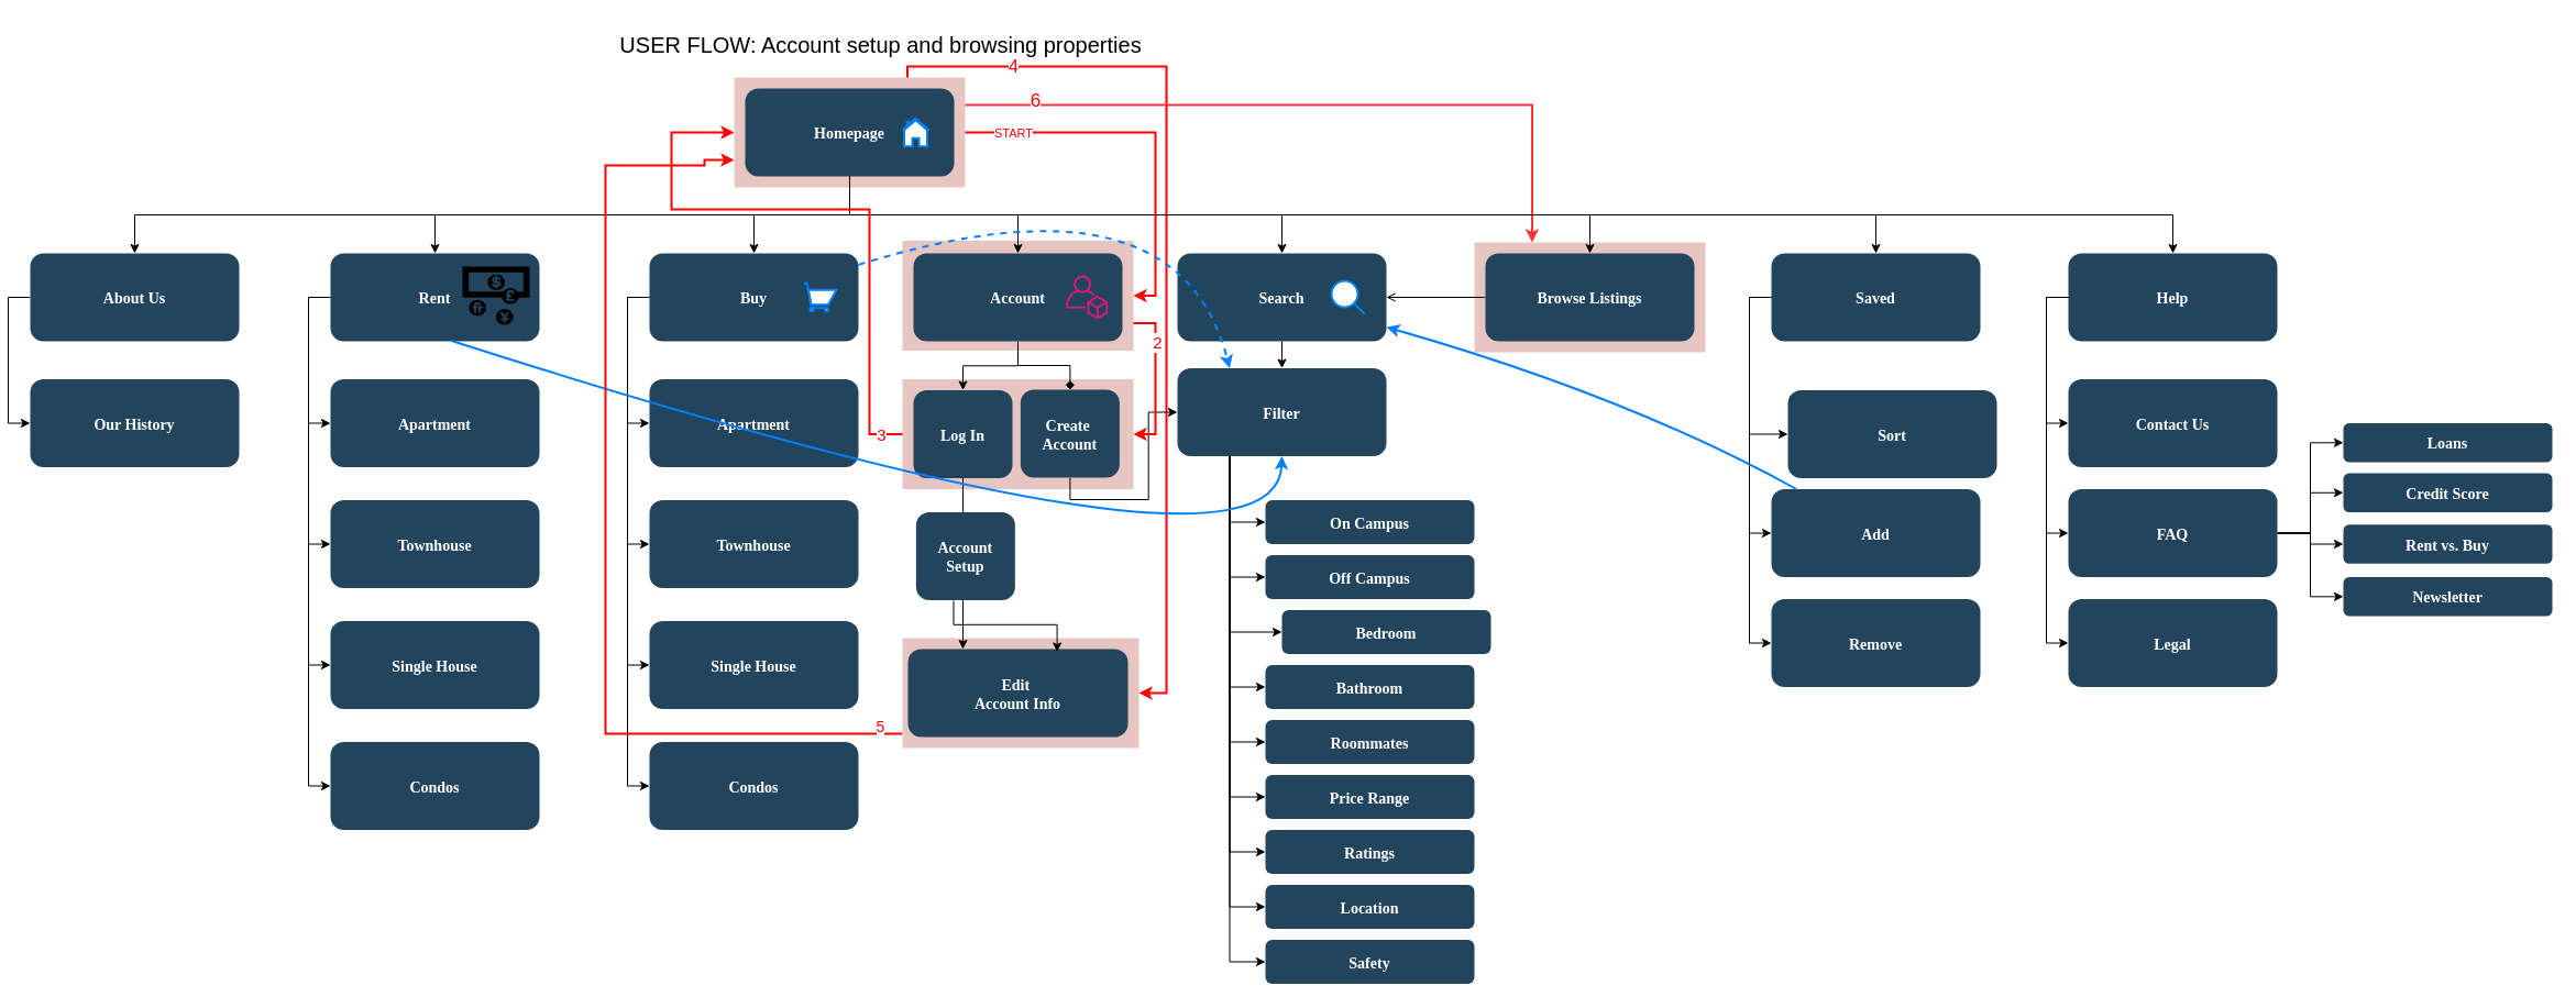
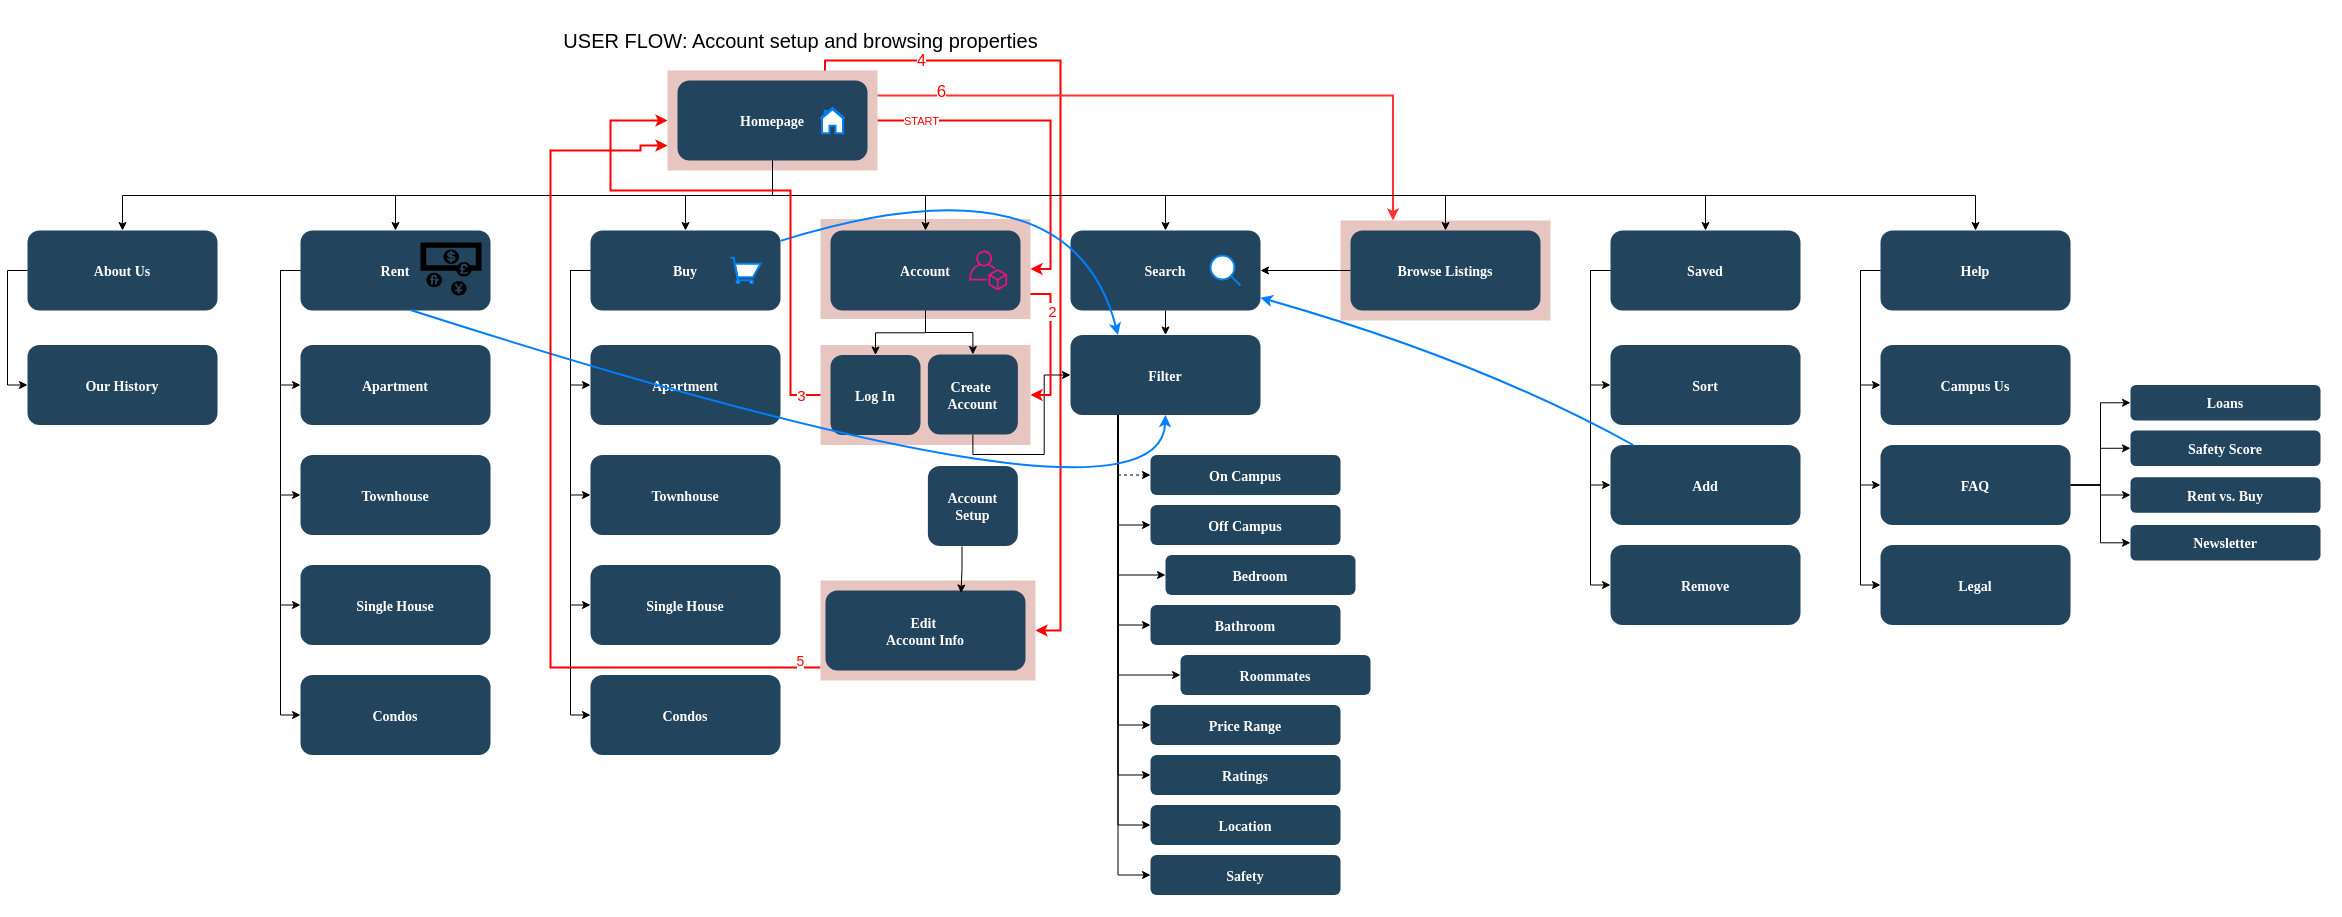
- <mxCell id="100" value="" style="curved=1;endArrow=classic;html=1;rounded=0;strokeColor=#007FFF;strokeWidth=2;entryX=0.25;entryY=0;entryDx=0;entryDy=0;dashed=1;" parent="1" source="36" target="66" edge="1"><mxGeometry width="50" height="50" relative="1" as="geometry"><mxPoint x="833" y="450" as="sourcePoint" /><mxPoint x="883" y="400" as="targetPoint" /><Array as="points"><mxPoint x="1063" y="150" /></Array></mxGeometry></mxCell>
+ <mxCell id="100" value="" style="curved=1;endArrow=classic;html=1;rounded=0;strokeColor=#007FFF;strokeWidth=2;entryX=0.25;entryY=0;entryDx=0;entryDy=0;" parent="1" source="36" target="66" edge="1"><mxGeometry width="50" height="50" relative="1" as="geometry"><mxPoint x="833" y="450" as="sourcePoint" /><mxPoint x="883" y="400" as="targetPoint" /><Array as="points"><mxPoint x="1063" y="150" /></Array></mxGeometry></mxCell>
- <mxCell id="106" style="edgeStyle=orthogonalEdgeStyle;rounded=0;orthogonalLoop=1;jettySize=auto;html=1;exitX=0;exitY=0.5;exitDx=0;exitDy=0;entryX=1;entryY=0.5;entryDx=0;entryDy=0;endArrow=open;" parent="1" source="107" target="56" edge="1"><mxGeometry relative="1" as="geometry" /></mxCell>
+ <mxCell id="106" style="edgeStyle=orthogonalEdgeStyle;rounded=0;orthogonalLoop=1;jettySize=auto;html=1;exitX=0;exitY=0.5;exitDx=0;exitDy=0;entryX=1;entryY=0.5;entryDx=0;entryDy=0;" parent="1" source="107" target="56" edge="1"><mxGeometry relative="1" as="geometry" /></mxCell>
- <mxCell id="23" style="edgeStyle=orthogonalEdgeStyle;rounded=0;orthogonalLoop=1;jettySize=auto;html=1;exitX=0.5;exitY=1;exitDx=0;exitDy=0;entryX=0.5;entryY=0;entryDx=0;entryDy=0;endArrow=diamond;" parent="1" source="24" target="99" edge="1"><mxGeometry relative="1" as="geometry" /></mxCell>
+ <mxCell id="23" style="edgeStyle=orthogonalEdgeStyle;rounded=0;orthogonalLoop=1;jettySize=auto;html=1;exitX=0.5;exitY=1;exitDx=0;exitDy=0;entryX=0.5;entryY=0;entryDx=0;entryDy=0;" parent="1" source="24" target="99" edge="1"><mxGeometry relative="1" as="geometry" /></mxCell>
- <mxCell id="83" value="Contact Us" style="rounded=1;fillColor=#23445D;gradientColor=none;strokeColor=none;fontColor=#FFFFFF;fontStyle=1;fontFamily=Tahoma;fontSize=14" parent="1" vertex="1"><mxGeometry x="1873" y="344.5" width="190" height="80" as="geometry" /></mxCell>
+ <mxCell id="83" value="Campus Us" style="rounded=1;fillColor=#23445D;gradientColor=none;strokeColor=none;fontColor=#FFFFFF;fontStyle=1;fontFamily=Tahoma;fontSize=14" parent="1" vertex="1"><mxGeometry x="1873" y="344.5" width="190" height="80" as="geometry" /></mxCell>
- <mxCell id="76" value="Sort" style="rounded=1;fillColor=#23445D;gradientColor=none;strokeColor=none;fontColor=#FFFFFF;fontStyle=1;fontFamily=Tahoma;fontSize=14" parent="1" vertex="1"><mxGeometry x="1618" y="354.5" width="190" height="80" as="geometry" /></mxCell>
+ <mxCell id="76" value="Sort" style="rounded=1;fillColor=#23445D;gradientColor=none;strokeColor=none;fontColor=#FFFFFF;fontStyle=1;fontFamily=Tahoma;fontSize=14" parent="1" vertex="1"><mxGeometry x="1603" y="344.5" width="190" height="80" as="geometry" /></mxCell>
- <mxCell id="91" value="Credit Score" style="rounded=1;fillColor=#23445D;gradientColor=none;strokeColor=none;fontColor=#FFFFFF;fontStyle=1;fontFamily=Tahoma;fontSize=14" parent="1" vertex="1"><mxGeometry x="2123" y="430" width="190" height="35.5" as="geometry" /></mxCell>
+ <mxCell id="91" value="Safety Score" style="rounded=1;fillColor=#23445D;gradientColor=none;strokeColor=none;fontColor=#FFFFFF;fontStyle=1;fontFamily=Tahoma;fontSize=14" parent="1" vertex="1"><mxGeometry x="2123" y="430" width="190" height="35.5" as="geometry" /></mxCell>
- <mxCell id="57" style="edgeStyle=orthogonalEdgeStyle;rounded=0;orthogonalLoop=1;jettySize=auto;html=1;exitX=0.25;exitY=1;exitDx=0;exitDy=0;entryX=0;entryY=0.5;entryDx=0;entryDy=0;" parent="1" source="66" target="46" edge="1"><mxGeometry relative="1" as="geometry" /></mxCell>
+ <mxCell id="57" style="edgeStyle=orthogonalEdgeStyle;rounded=0;orthogonalLoop=1;jettySize=auto;html=1;exitX=0.25;exitY=1;exitDx=0;exitDy=0;entryX=0;entryY=0.5;entryDx=0;entryDy=0;dashed=1;" parent="1" source="66" target="46" edge="1"><mxGeometry relative="1" as="geometry" /></mxCell>
- <mxCell id="105" value="Account&#10;Setup" style="rounded=1;fillColor=#23445D;gradientColor=none;strokeColor=none;fontColor=#FFFFFF;fontStyle=1;fontFamily=Tahoma;fontSize=14" parent="1" vertex="1"><mxGeometry x="825.38" y="465.5" width="90" height="80" as="geometry" /></mxCell>
+ <mxCell id="105" value="Account&#10;Setup" style="rounded=1;fillColor=#23445D;gradientColor=none;strokeColor=none;fontColor=#FFFFFF;fontStyle=1;fontFamily=Tahoma;fontSize=14" parent="1" vertex="1"><mxGeometry x="920.38" y="465.5" width="90" height="80" as="geometry" /></mxCell>
- <mxCell id="96" style="edgeStyle=orthogonalEdgeStyle;rounded=0;orthogonalLoop=1;jettySize=auto;html=1;exitX=0.5;exitY=1;exitDx=0;exitDy=0;entryX=0.25;entryY=0;entryDx=0;entryDy=0;" parent="1" source="97" target="94" edge="1"><mxGeometry relative="1" as="geometry" /></mxCell>
- <mxCell id="50" value="Roommates" style="rounded=1;fillColor=#23445D;gradientColor=none;strokeColor=none;fontColor=#FFFFFF;fontStyle=1;fontFamily=Tahoma;fontSize=14" parent="1" vertex="1"><mxGeometry x="1143" y="654.5" width="190" height="40" as="geometry" /></mxCell>
+ <mxCell id="50" value="Roommates" style="rounded=1;fillColor=#23445D;gradientColor=none;strokeColor=none;fontColor=#FFFFFF;fontStyle=1;fontFamily=Tahoma;fontSize=14" parent="1" vertex="1"><mxGeometry x="1173" y="654.5" width="190" height="40" as="geometry" /></mxCell>
